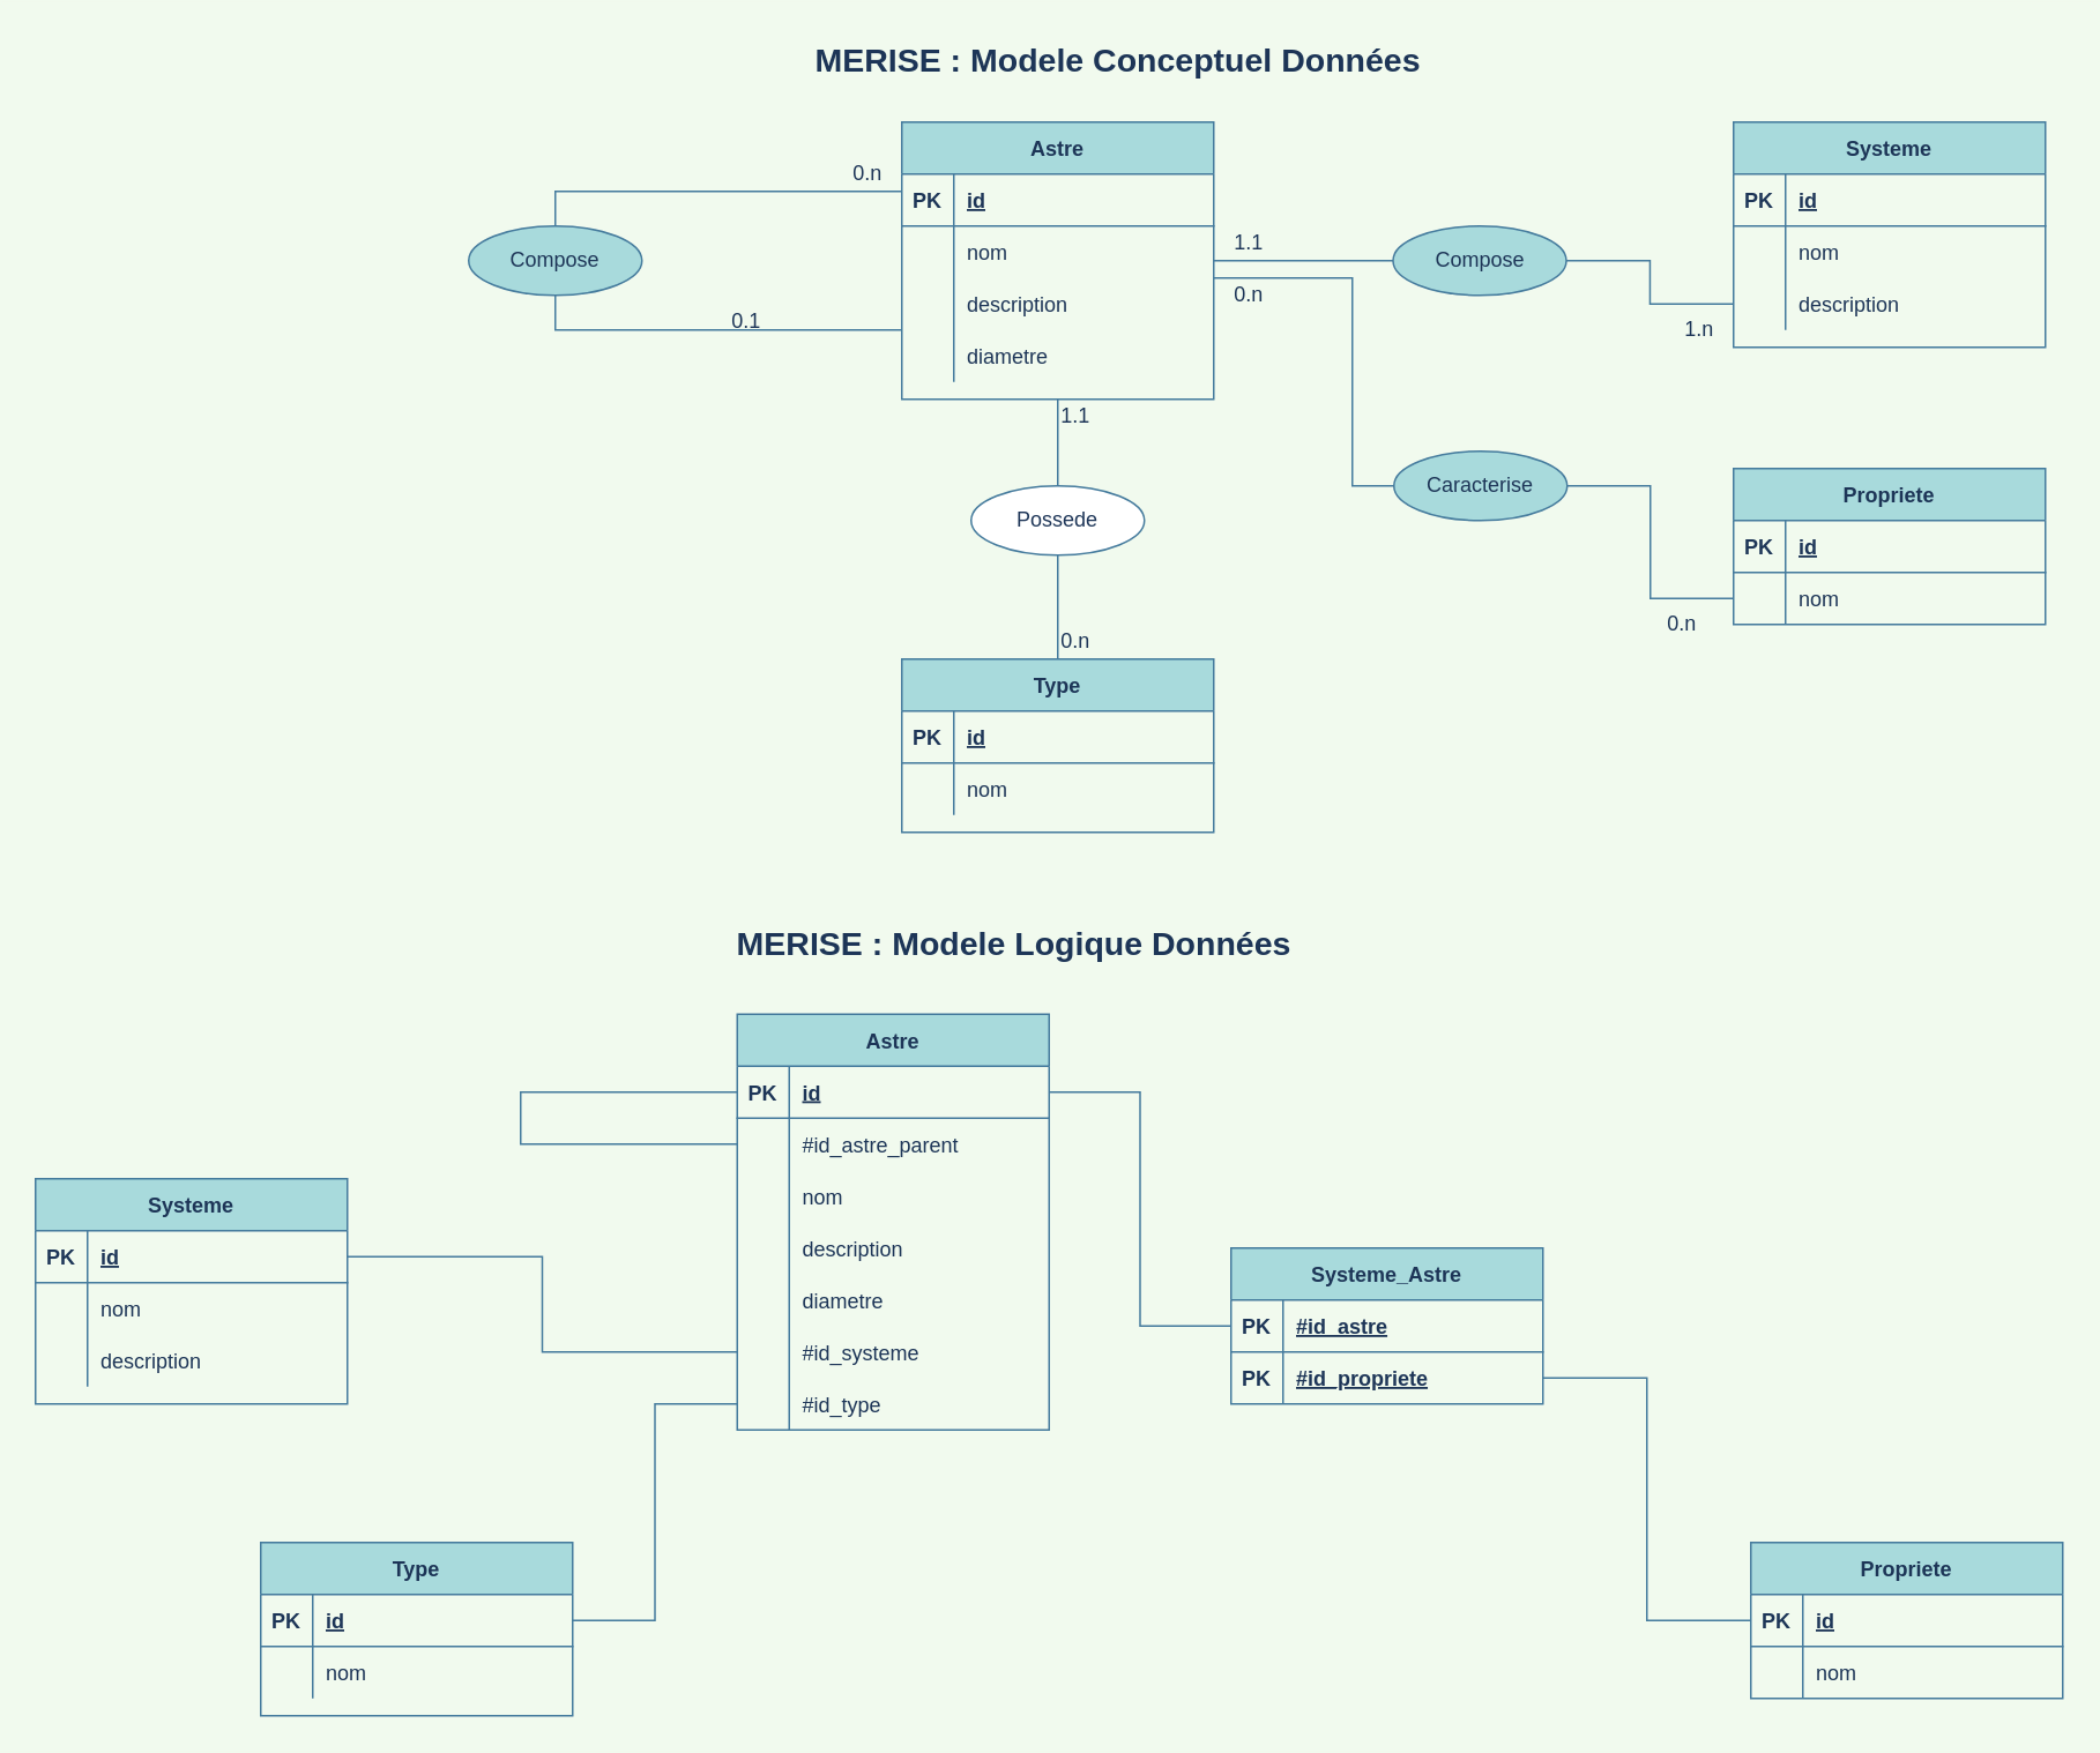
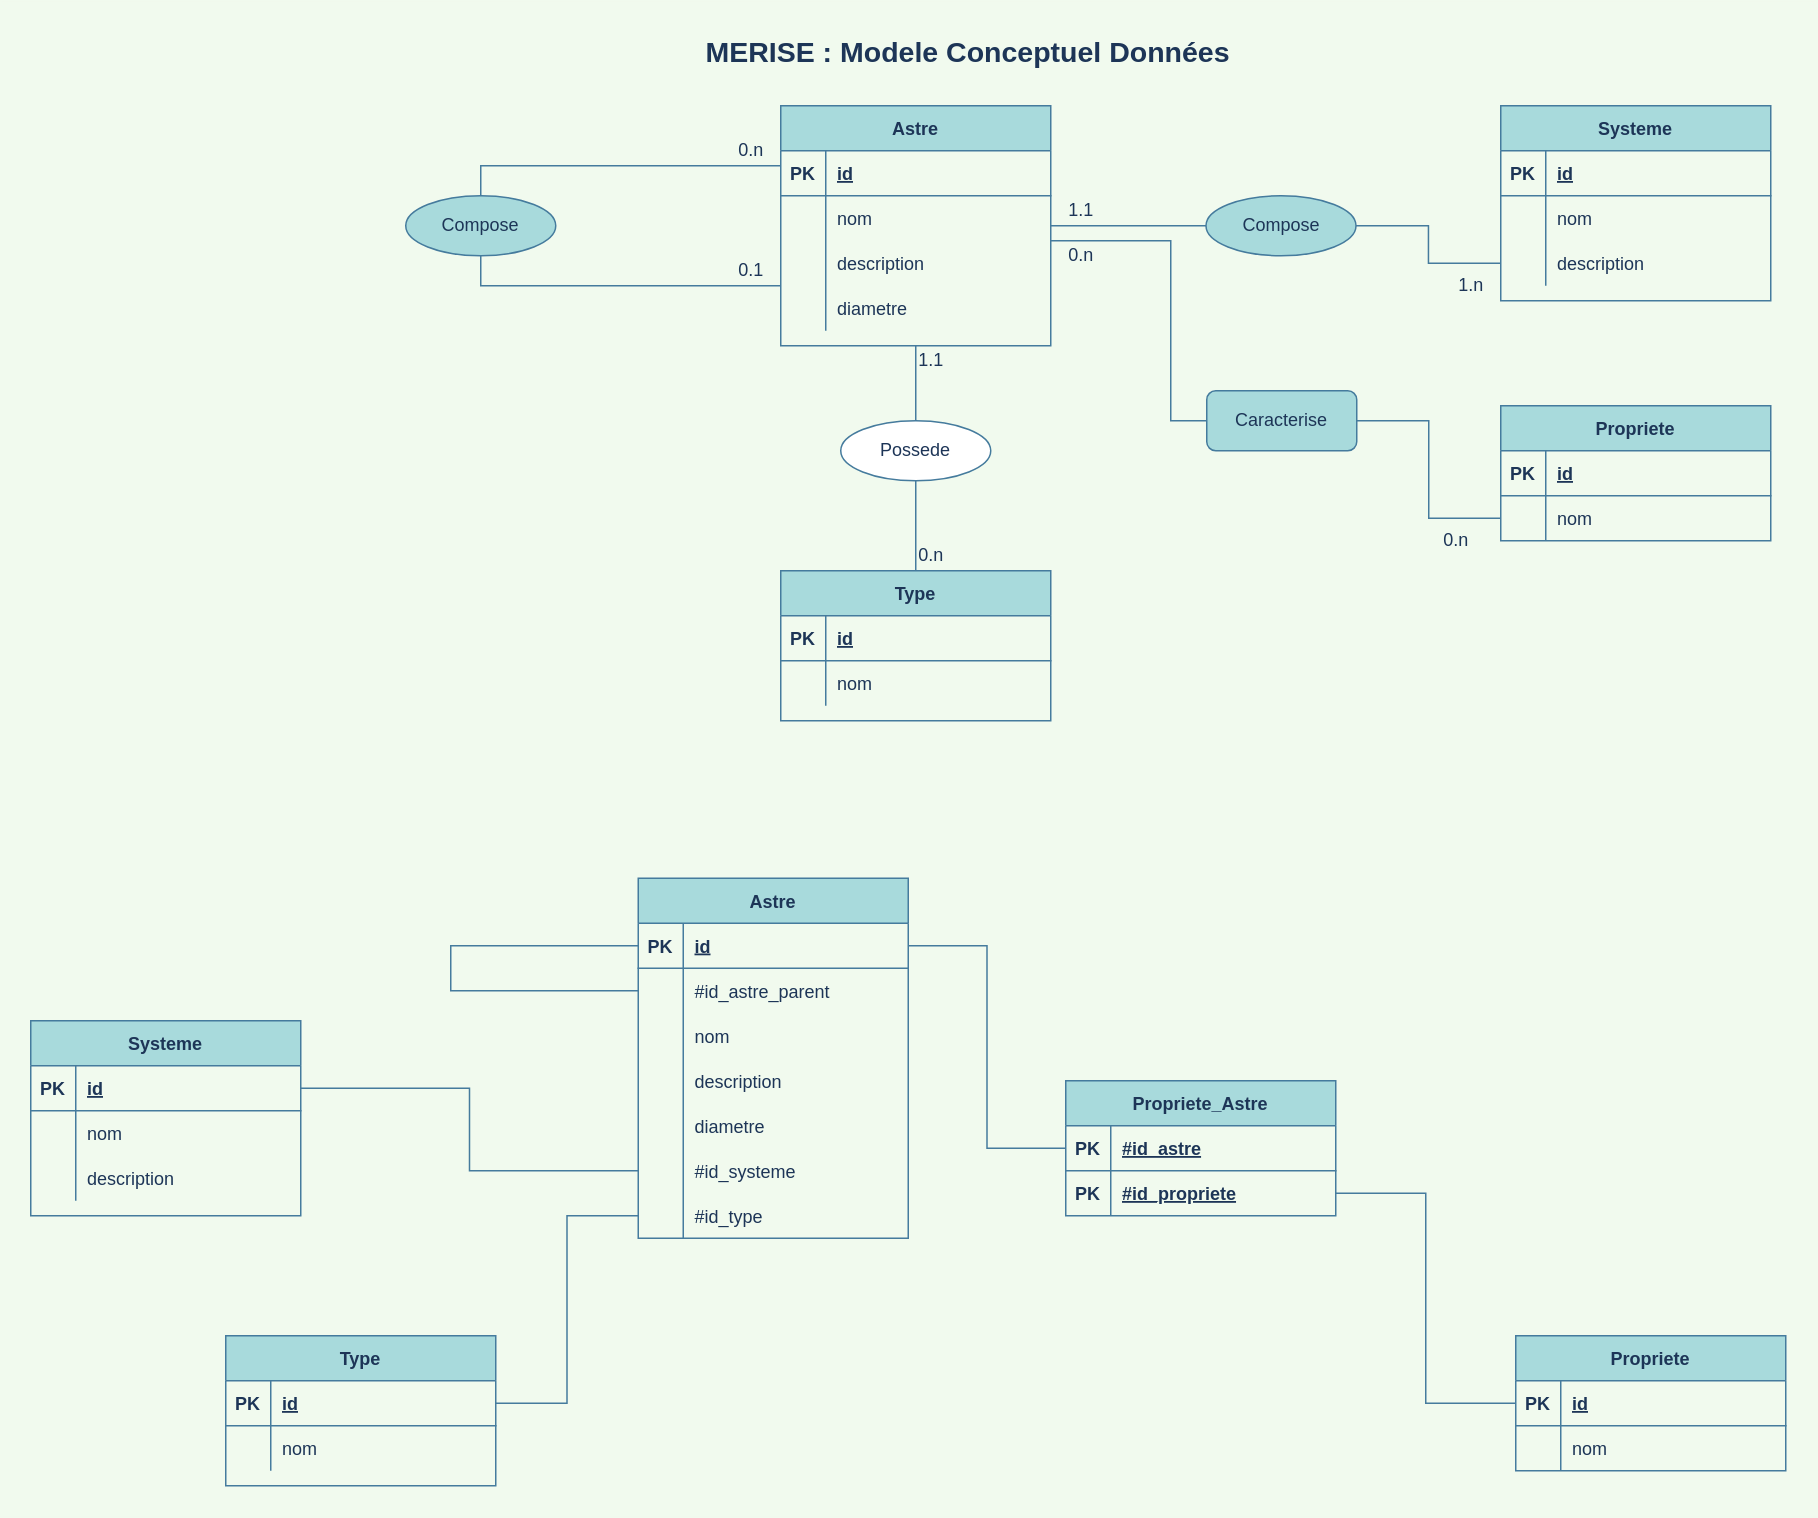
- <mxCell id="52" value="0.1" style="text;html=1;align=center;verticalAlign=middle;resizable=0;points=[];autosize=1;strokeColor=none;fillColor=none;fontColor=#1D3557;" parent="1" vertex="1"><mxGeometry x="415" y="175" width="30" height="20" as="geometry" /></mxCell>
+ <mxCell id="52" value="0.1" style="text;html=1;align=center;verticalAlign=middle;resizable=0;points=[];autosize=1;strokeColor=none;fillColor=none;fontColor=#1D3557;" parent="1" vertex="1"><mxGeometry x="485" y="170" width="30" height="20" as="geometry" /></mxCell>
- <mxCell id="47" value="Caracterise" style="ellipse;whiteSpace=wrap;html=1;align=center;fillColor=#A8DADC;strokeColor=#457B9D;fontColor=#1D3557;" parent="1" vertex="1"><mxGeometry x="804" y="260" width="100" height="40" as="geometry" /></mxCell>
+ <mxCell id="47" value="Caracterise" style="whiteSpace=wrap;html=1;align=center;fillColor=#A8DADC;strokeColor=#457B9D;fontColor=#1D3557;rounded=1;" parent="1" vertex="1"><mxGeometry x="804" y="260" width="100" height="40" as="geometry" /></mxCell>
- <mxCell id="118" value="MERISE : Modele Logique Données" style="text;html=1;strokeColor=none;fillColor=none;align=center;verticalAlign=middle;whiteSpace=wrap;rounded=0;fontStyle=1;fontSize=19;fontColor=#1D3557;" parent="1" vertex="1"><mxGeometry x="400" y="530" width="370" height="30" as="geometry" /></mxCell>
- <mxCell id="106" value="Systeme_Astre" style="shape=table;startSize=30;container=1;collapsible=1;childLayout=tableLayout;fixedRows=1;rowLines=0;fontStyle=1;align=center;resizeLast=1;fillColor=#A8DADC;strokeColor=#457B9D;fontColor=#1D3557;" parent="1" vertex="1"><mxGeometry x="710" y="720" width="180" height="90" as="geometry" /></mxCell>
+ <mxCell id="106" value="Propriete_Astre" style="shape=table;startSize=30;container=1;collapsible=1;childLayout=tableLayout;fixedRows=1;rowLines=0;fontStyle=1;align=center;resizeLast=1;fillColor=#A8DADC;strokeColor=#457B9D;fontColor=#1D3557;" parent="1" vertex="1"><mxGeometry x="710" y="720" width="180" height="90" as="geometry" /></mxCell>
